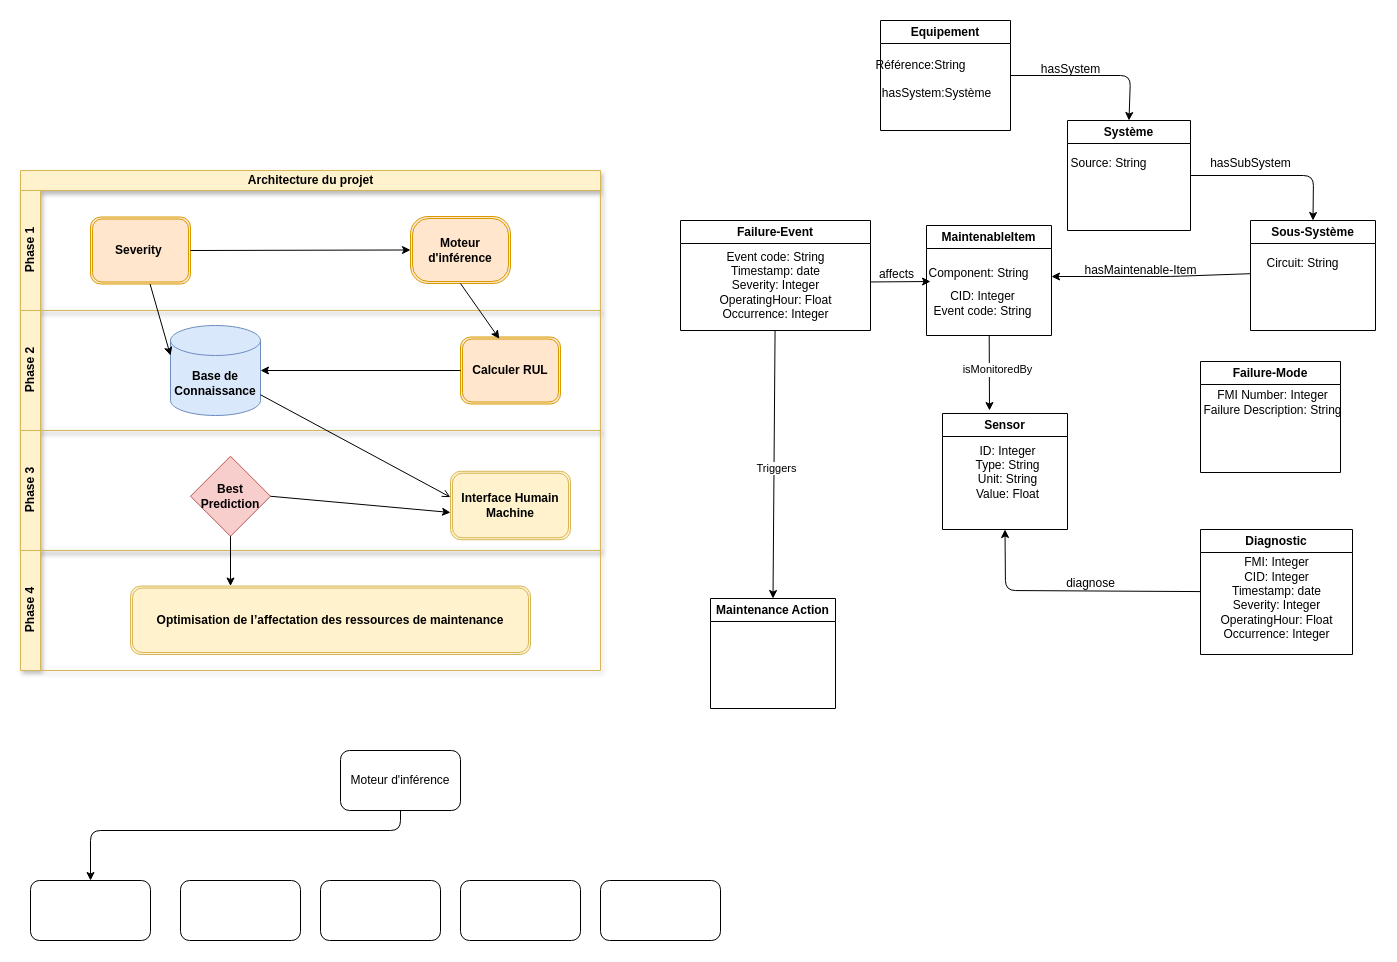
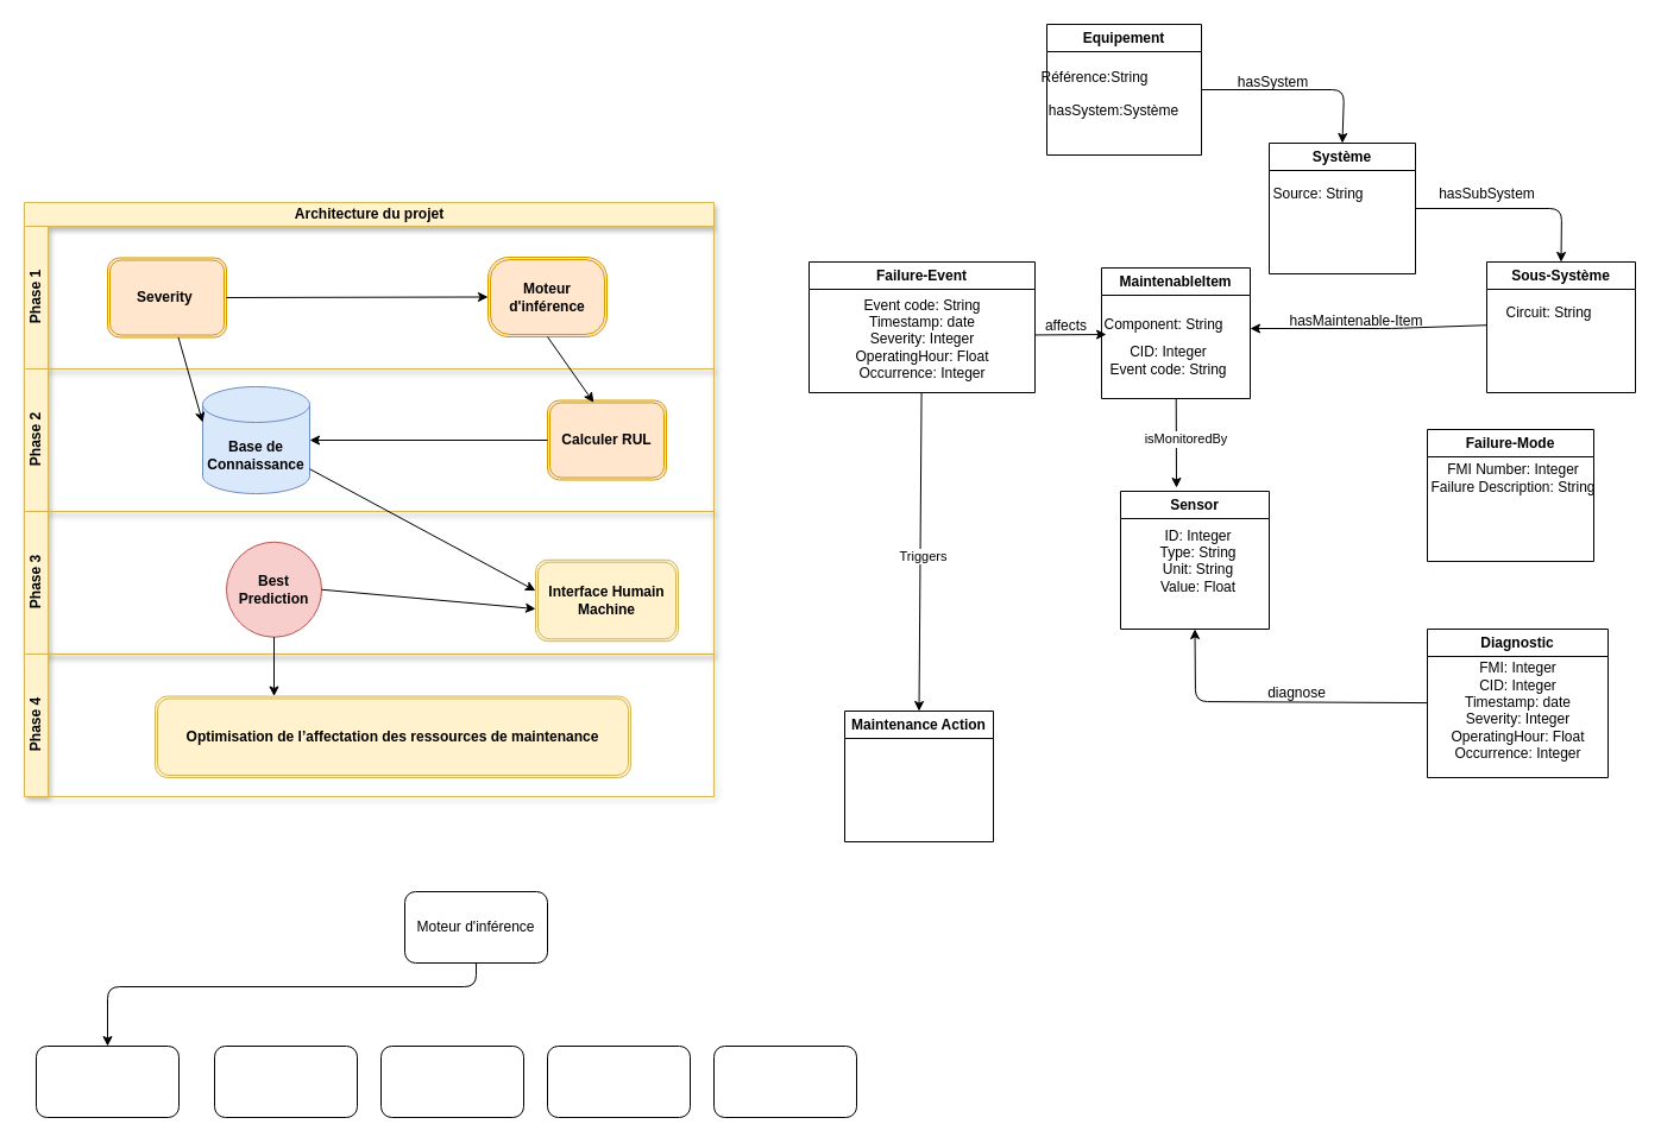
- <mxCell id="50" value="" style="endArrow=open;html=1;entryX=-0.001;entryY=0.378;entryDx=0;entryDy=0;entryPerimeter=0;" parent="36" target="47" edge="1" source="42"><mxGeometry width="50" height="50" relative="1" as="geometry"><mxPoint x="240" y="200" as="sourcePoint" /><mxPoint x="350" y="170" as="targetPoint" /></mxGeometry></mxCell>
+ <mxCell id="50" value="" style="endArrow=classic;html=1;entryX=-0.001;entryY=0.378;entryDx=0;entryDy=0;entryPerimeter=0;" parent="36" target="47" edge="1" source="42"><mxGeometry width="50" height="50" relative="1" as="geometry"><mxPoint x="240" y="200" as="sourcePoint" /><mxPoint x="350" y="170" as="targetPoint" /></mxGeometry></mxCell>
- <mxCell id="46" value="&lt;b&gt;Best Prediction&lt;/b&gt;" style="rhombus;whiteSpace=wrap;html=1;fillColor=#f8cecc;strokeColor=#b85450;" parent="45" vertex="1"><mxGeometry x="170" y="25.75" width="80" height="80" as="geometry" /></mxCell>
+ <mxCell id="46" value="&lt;b&gt;Best Prediction&lt;/b&gt;" style="ellipse;whiteSpace=wrap;html=1;fillColor=#f8cecc;strokeColor=#b85450;" parent="45" vertex="1"><mxGeometry x="170" y="25.75" width="80" height="80" as="geometry" /></mxCell>
